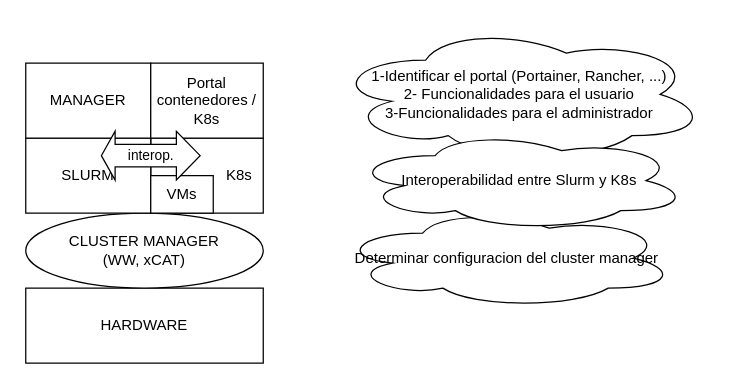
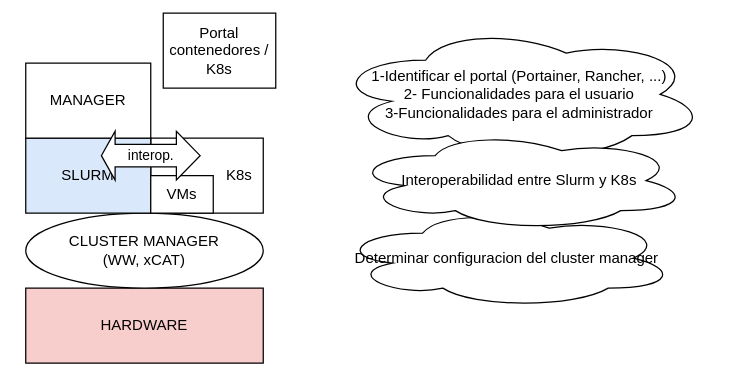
- <mxCell id="9" value="Portal contenedores / K8s" style="rounded=0;whiteSpace=wrap;html=1;" vertex="1" parent="1"><mxGeometry x="120" y="50" width="90" height="60" as="geometry" /></mxCell>
+ <mxCell id="9" value="Portal contenedores / K8s" style="rounded=0;whiteSpace=wrap;html=1;" vertex="1" parent="1"><mxGeometry x="130" y="10" width="90" height="60" as="geometry" /></mxCell>
- <mxCell id="6" value="SLURM" style="rounded=0;whiteSpace=wrap;html=1;" vertex="1" parent="1"><mxGeometry x="20" y="110" width="100" height="60" as="geometry" /></mxCell>
+ <mxCell id="6" value="SLURM" style="rounded=0;whiteSpace=wrap;html=1;fillColor=#dae8fc;" vertex="1" parent="1"><mxGeometry x="20" y="110" width="100" height="60" as="geometry" /></mxCell>
- <mxCell id="3" value="HARDWARE" style="rounded=0;whiteSpace=wrap;html=1;" vertex="1" parent="1"><mxGeometry x="20" y="230" width="190" height="60" as="geometry" /></mxCell>
+ <mxCell id="3" value="HARDWARE" style="rounded=0;whiteSpace=wrap;html=1;fillColor=#f8cecc;" vertex="1" parent="1"><mxGeometry x="20" y="230" width="190" height="60" as="geometry" /></mxCell>
